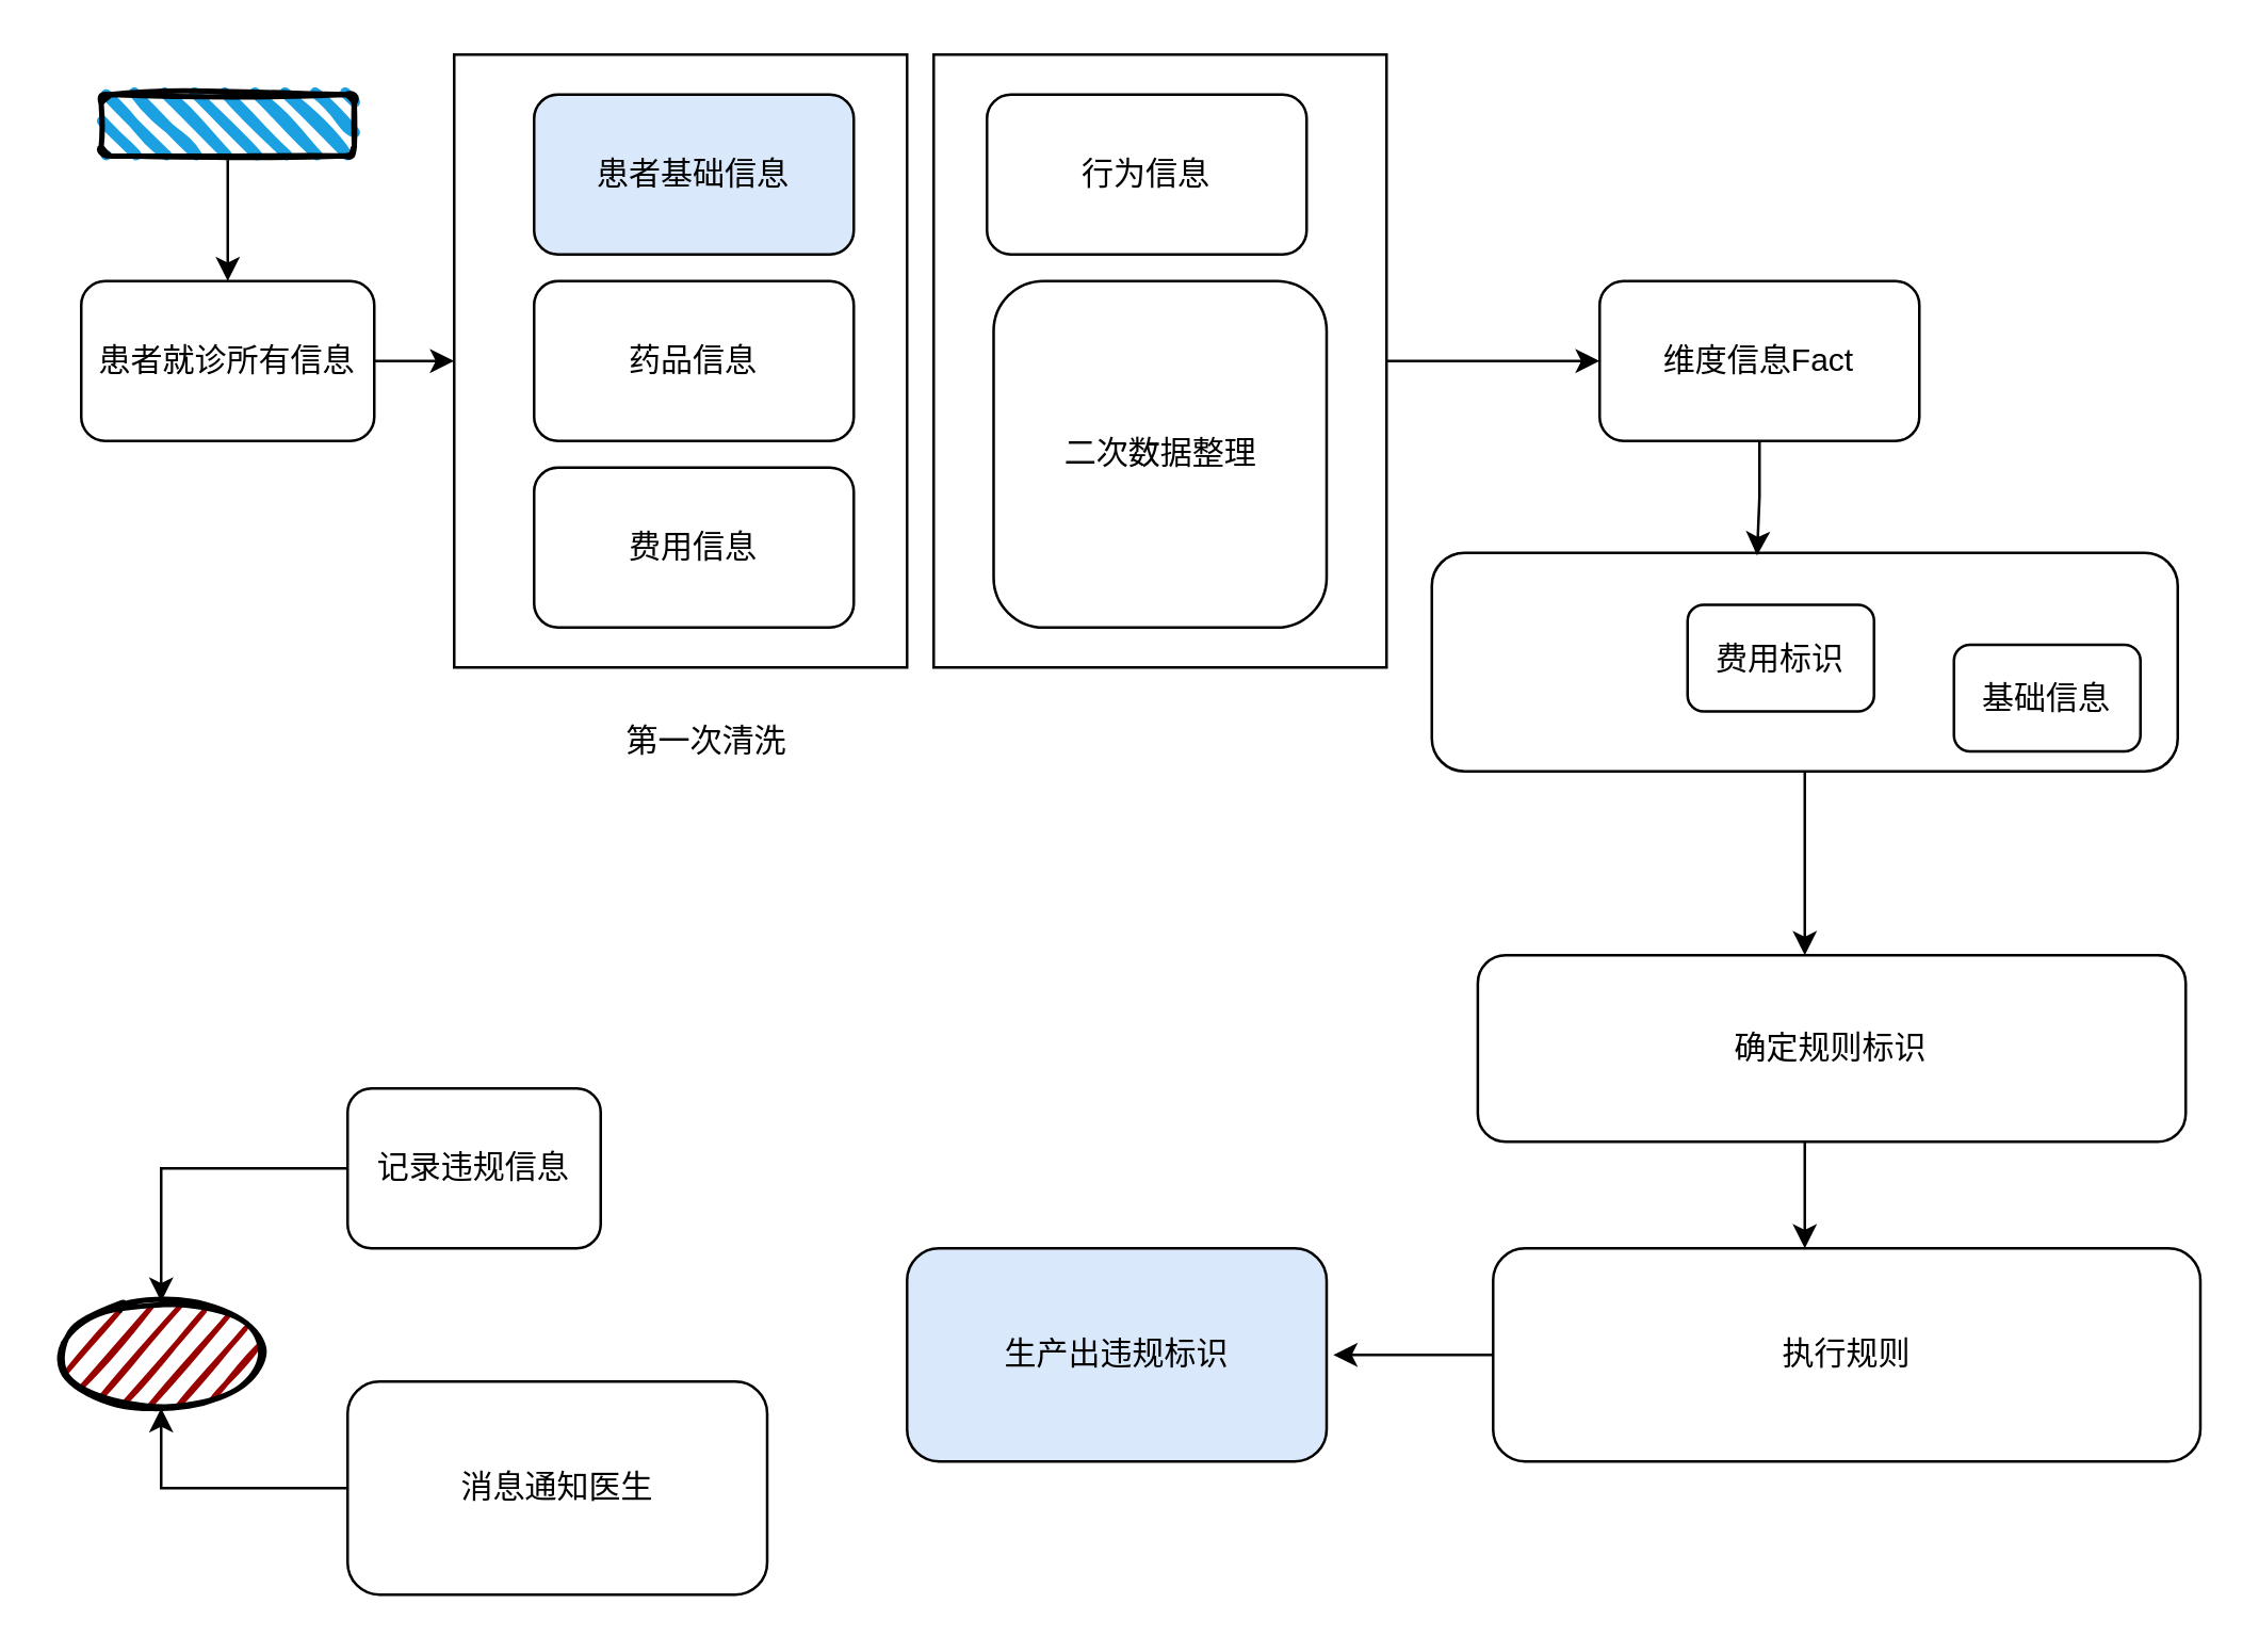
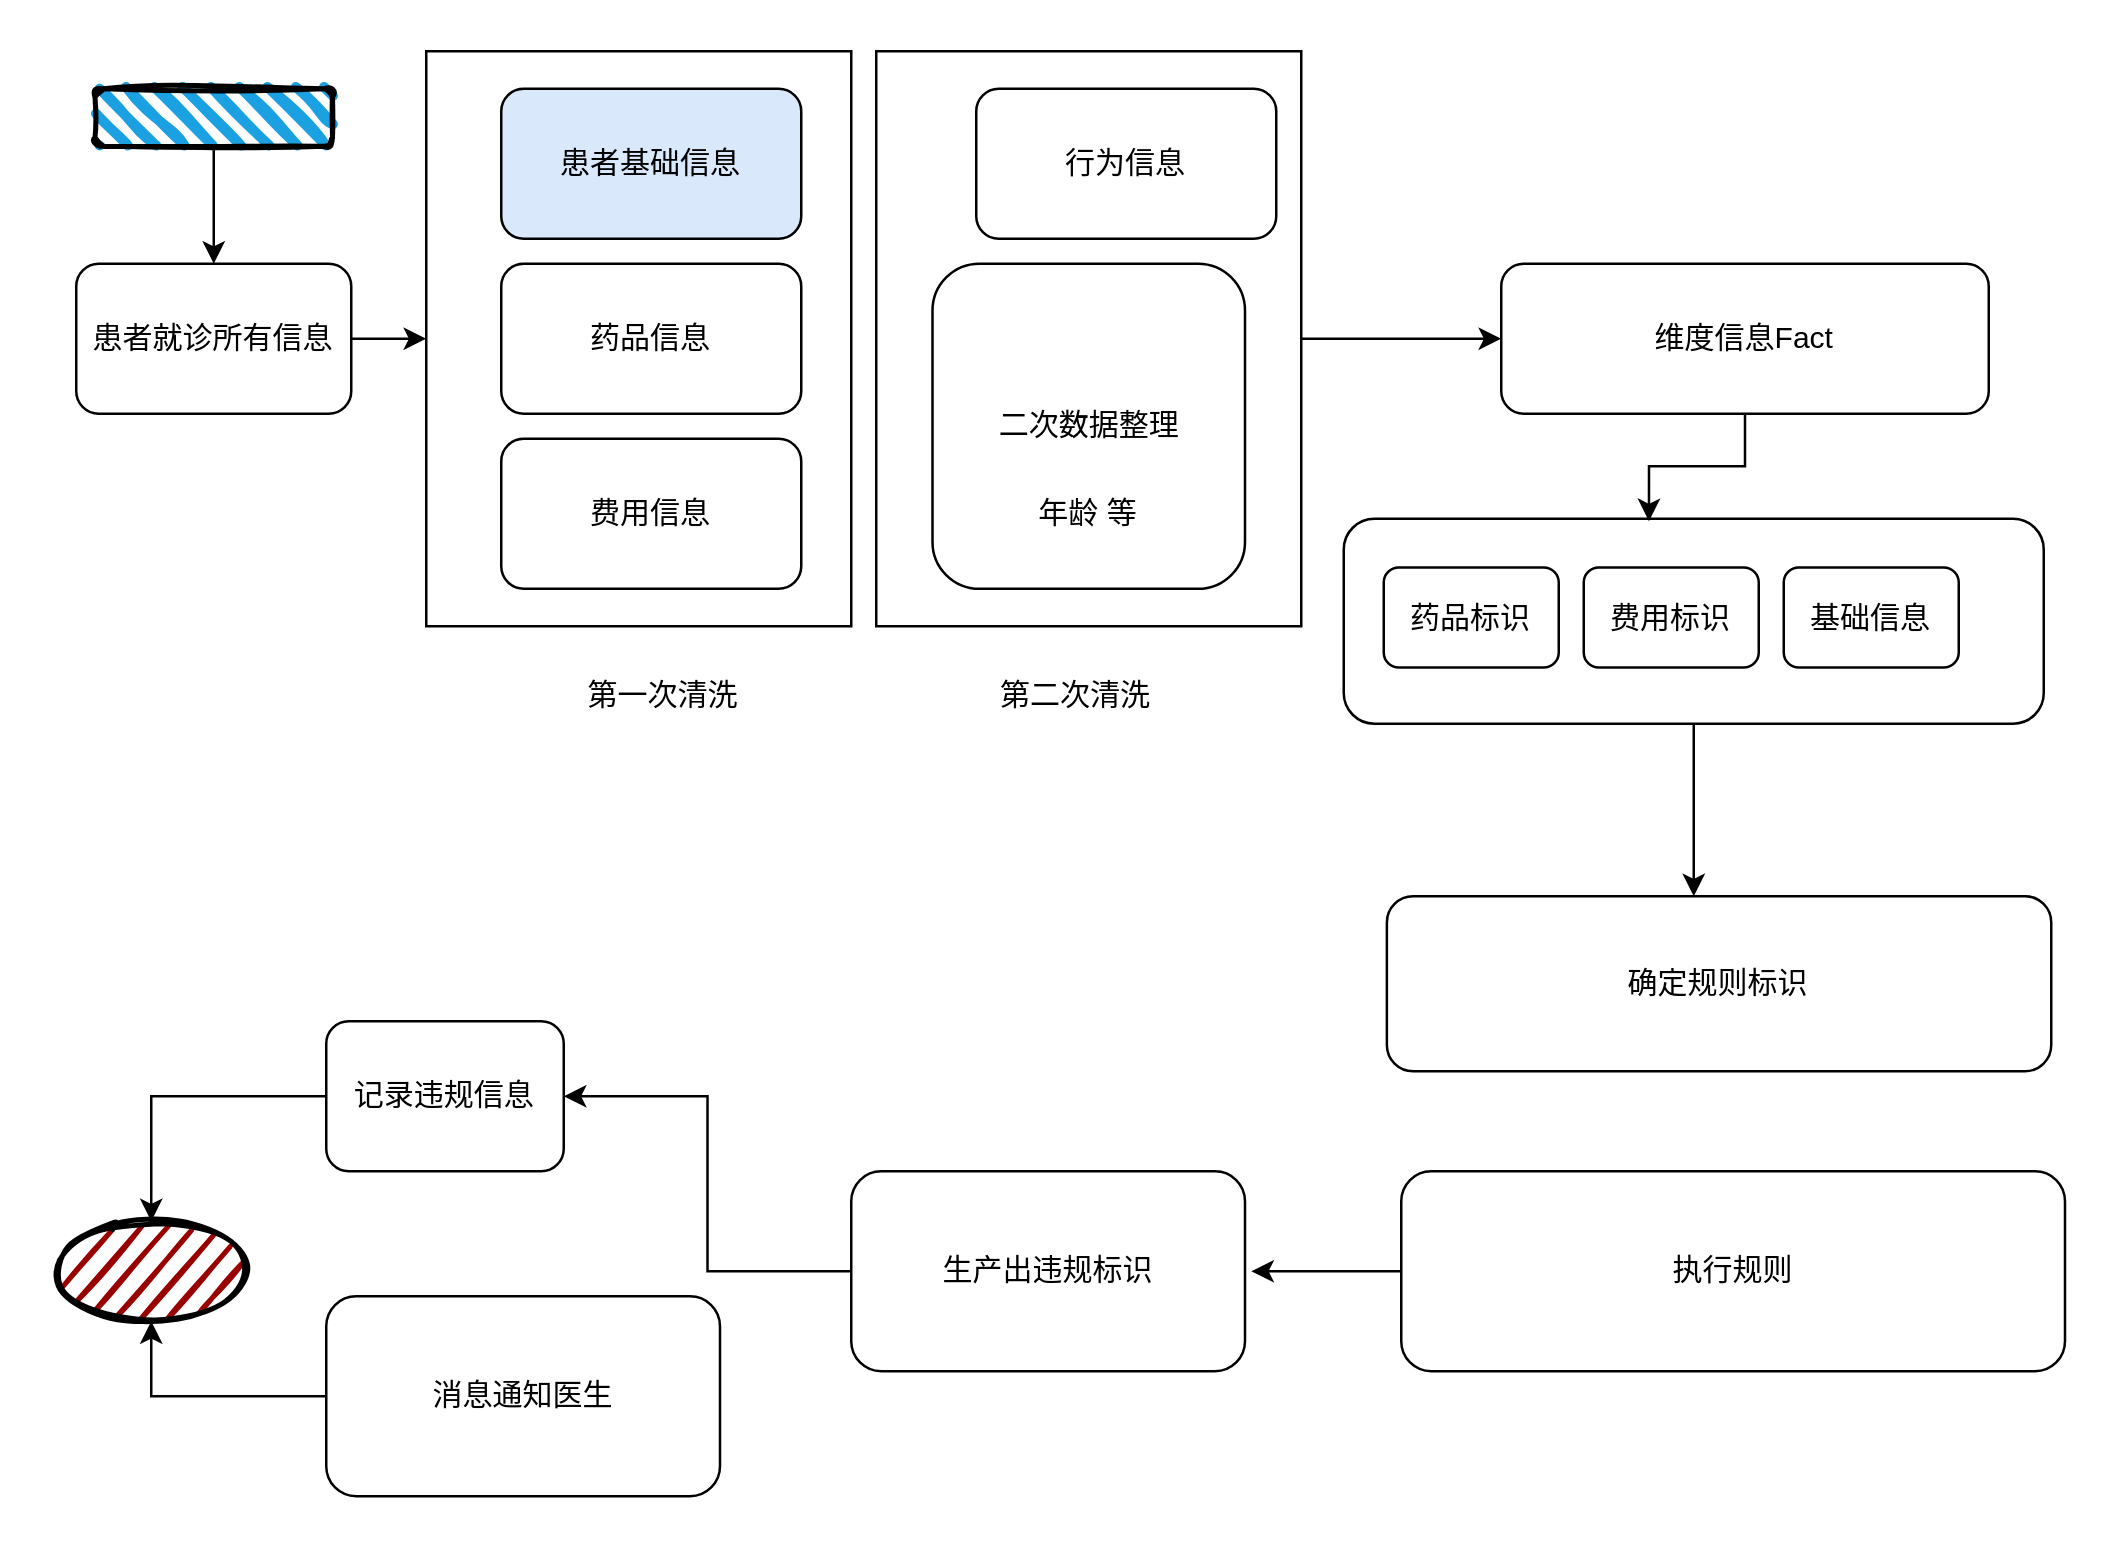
- <mxCell id="12" value="行为信息" style="rounded=1;whiteSpace=wrap;html=1;" parent="1" vertex="1"><mxGeometry x="370" y="35" width="120" height="60" as="geometry" /></mxCell>
+ <mxCell id="12" value="行为信息" style="rounded=1;whiteSpace=wrap;html=1;" parent="1" vertex="1"><mxGeometry x="390" y="35" width="120" height="60" as="geometry" /></mxCell>
- <mxCell id="18" value="维度信息Fact" style="rounded=1;whiteSpace=wrap;html=1;" parent="1" vertex="1"><mxGeometry x="600" y="105" width="120" height="60" as="geometry" /></mxCell>
+ <mxCell id="18" value="维度信息Fact" style="rounded=1;whiteSpace=wrap;html=1;" parent="1" vertex="1"><mxGeometry x="600" y="105" width="195" height="60" as="geometry" /></mxCell>
+ <mxCell id="16" value="年龄 等" style="text;html=1;strokeColor=none;fillColor=none;align=center;verticalAlign=middle;whiteSpace=wrap;rounded=0;" parent="1" vertex="1"><mxGeometry x="395" y="193.5" width="80" height="23" as="geometry" /></mxCell>
+ <mxCell id="19" value="药品标识" style="rounded=1;whiteSpace=wrap;html=1;" parent="1" vertex="1"><mxGeometry x="553" y="226.5" width="70" height="40" as="geometry" /></mxCell>
- <mxCell id="21" value="基础信息" style="rounded=1;whiteSpace=wrap;html=1;" parent="1" vertex="1"><mxGeometry x="733" y="241.5" width="70" height="40" as="geometry" /></mxCell>
+ <mxCell id="21" value="基础信息" style="rounded=1;whiteSpace=wrap;html=1;" parent="1" vertex="1"><mxGeometry x="713" y="226.5" width="70" height="40" as="geometry" /></mxCell>
+ <mxCell id="14" value="第二次清洗" style="text;html=1;strokeColor=none;fillColor=none;align=center;verticalAlign=middle;whiteSpace=wrap;rounded=0;" parent="1" vertex="1"><mxGeometry x="395" y="268" width="70" height="20" as="geometry" /></mxCell>
- <mxCell id="22" value="" style="edgeStyle=orthogonalEdgeStyle;rounded=0;orthogonalLoop=1;jettySize=auto;html=1;" parent="1" source="23" target="25" edge="1"><mxGeometry relative="1" as="geometry"><Array as="points"><mxPoint x="677" y="458" /><mxPoint x="677" y="458" /></Array></mxGeometry></mxCell>
+ <mxCell id="26" style="edgeStyle=orthogonalEdgeStyle;rounded=0;orthogonalLoop=1;jettySize=auto;html=1;entryX=1;entryY=0.5;entryDx=0;entryDy=0;" parent="1" source="27" target="29" edge="1"><mxGeometry relative="1" as="geometry" /></mxCell>
- <mxCell id="27" value="生产出违规标识" style="rounded=1;whiteSpace=wrap;html=1;fillColor=#dae8fc;" parent="1" vertex="1"><mxGeometry x="340" y="468" width="157.5" height="80" as="geometry" /></mxCell>
+ <mxCell id="27" value="生产出违规标识" style="rounded=1;whiteSpace=wrap;html=1;" parent="1" vertex="1"><mxGeometry x="340" y="468" width="157.5" height="80" as="geometry" /></mxCell>
